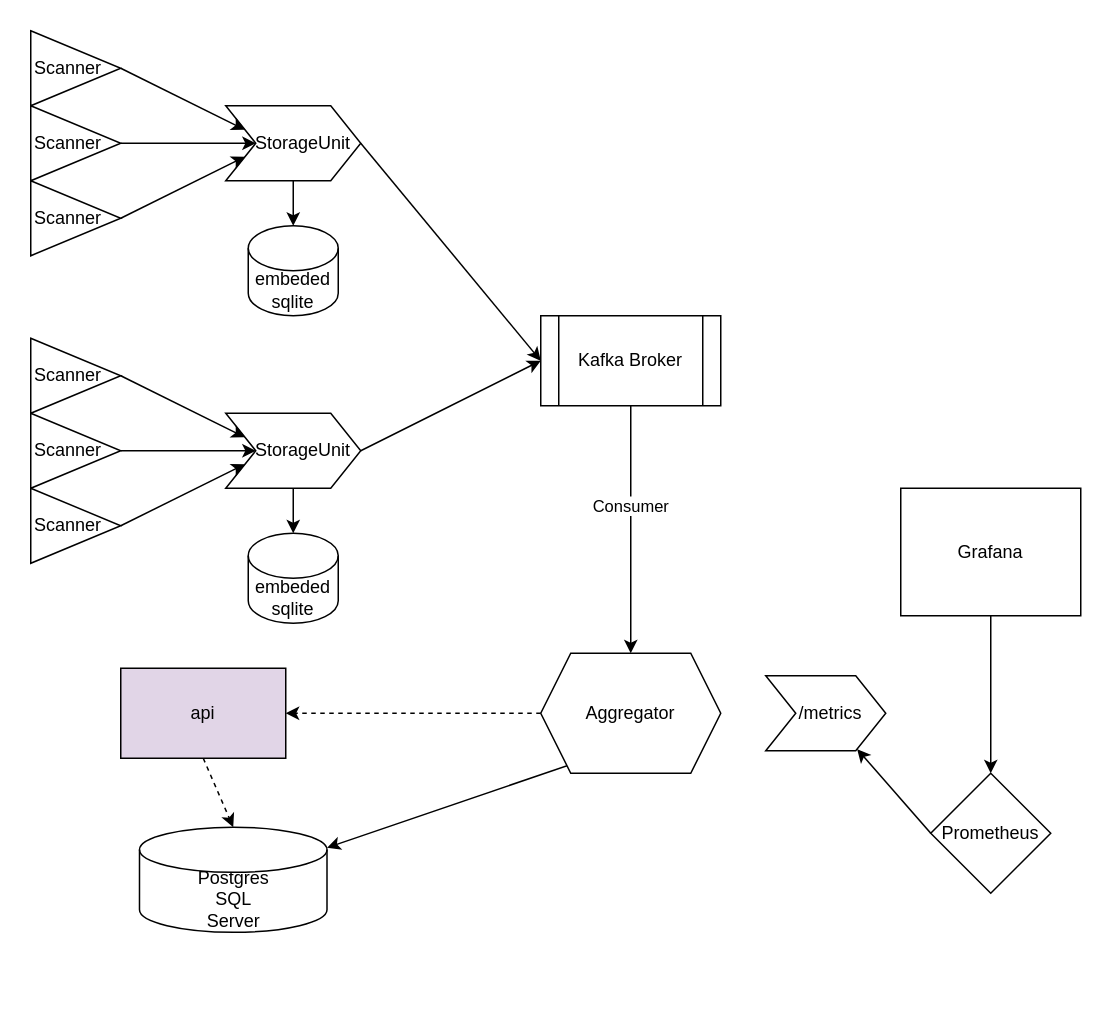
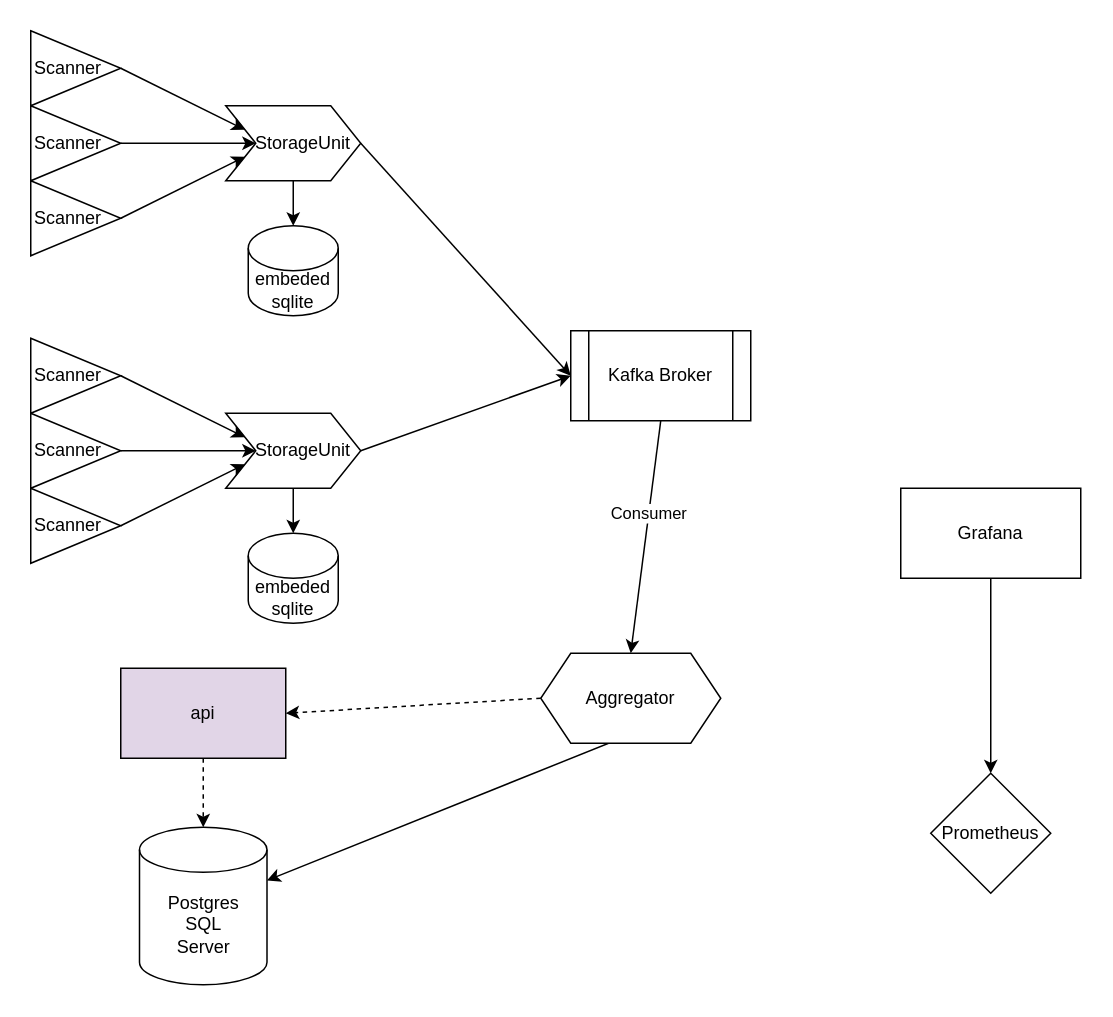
- <mxCell id="7" value="Kafka Broker" style="shape=process;whiteSpace=wrap;html=1;backgroundOutline=1;" parent="1" vertex="1"><mxGeometry x="360" y="210" width="120" height="60" as="geometry" /></mxCell>
+ <mxCell id="7" value="Kafka Broker" style="shape=process;whiteSpace=wrap;html=1;backgroundOutline=1;" parent="1" vertex="1"><mxGeometry x="380" y="220" width="120" height="60" as="geometry" /></mxCell>
- <mxCell id="18" value="Grafana" style="rounded=0;whiteSpace=wrap;html=1;" parent="1" vertex="1"><mxGeometry x="600" y="325" width="120" height="85" as="geometry" /></mxCell>
+ <mxCell id="18" value="Grafana" style="rounded=0;whiteSpace=wrap;html=1;" parent="1" vertex="1"><mxGeometry x="600" y="325" width="120" height="60" as="geometry" /></mxCell>
- <mxCell id="11" value="Aggregator" style="shape=hexagon;perimeter=hexagonPerimeter2;whiteSpace=wrap;html=1;fixedSize=1;" parent="1" vertex="1"><mxGeometry x="360" y="435" width="120" height="80" as="geometry" /></mxCell>
+ <mxCell id="11" value="Aggregator" style="shape=hexagon;perimeter=hexagonPerimeter2;whiteSpace=wrap;html=1;fixedSize=1;" parent="1" vertex="1"><mxGeometry x="360" y="435" width="120" height="60" as="geometry" /></mxCell>
- <mxCell id="14" value="&amp;nbsp; /metrics" style="shape=step;perimeter=stepPerimeter;whiteSpace=wrap;html=1;fixedSize=1;" parent="1" vertex="1"><mxGeometry x="510" y="450" width="80" height="50" as="geometry" /></mxCell>
- <mxCell id="15" style="edgeStyle=none;html=1;exitX=0;exitY=0.5;exitDx=0;exitDy=0;fontStyle=1;" parent="1" source="16" target="14" edge="1"><mxGeometry relative="1" as="geometry" /></mxCell>
- <mxCell id="8" value="Postgres&lt;br&gt;SQL&lt;br&gt;Server" style="shape=cylinder3;whiteSpace=wrap;html=1;boundedLbl=1;backgroundOutline=1;size=15;" parent="1" vertex="1"><mxGeometry x="92.5" y="551" width="125" height="70" as="geometry" /></mxCell>
+ <mxCell id="8" value="Postgres&lt;br&gt;SQL&lt;br&gt;Server" style="shape=cylinder3;whiteSpace=wrap;html=1;boundedLbl=1;backgroundOutline=1;size=15;" parent="1" vertex="1"><mxGeometry x="92.5" y="551" width="85" height="105" as="geometry" /></mxCell>
